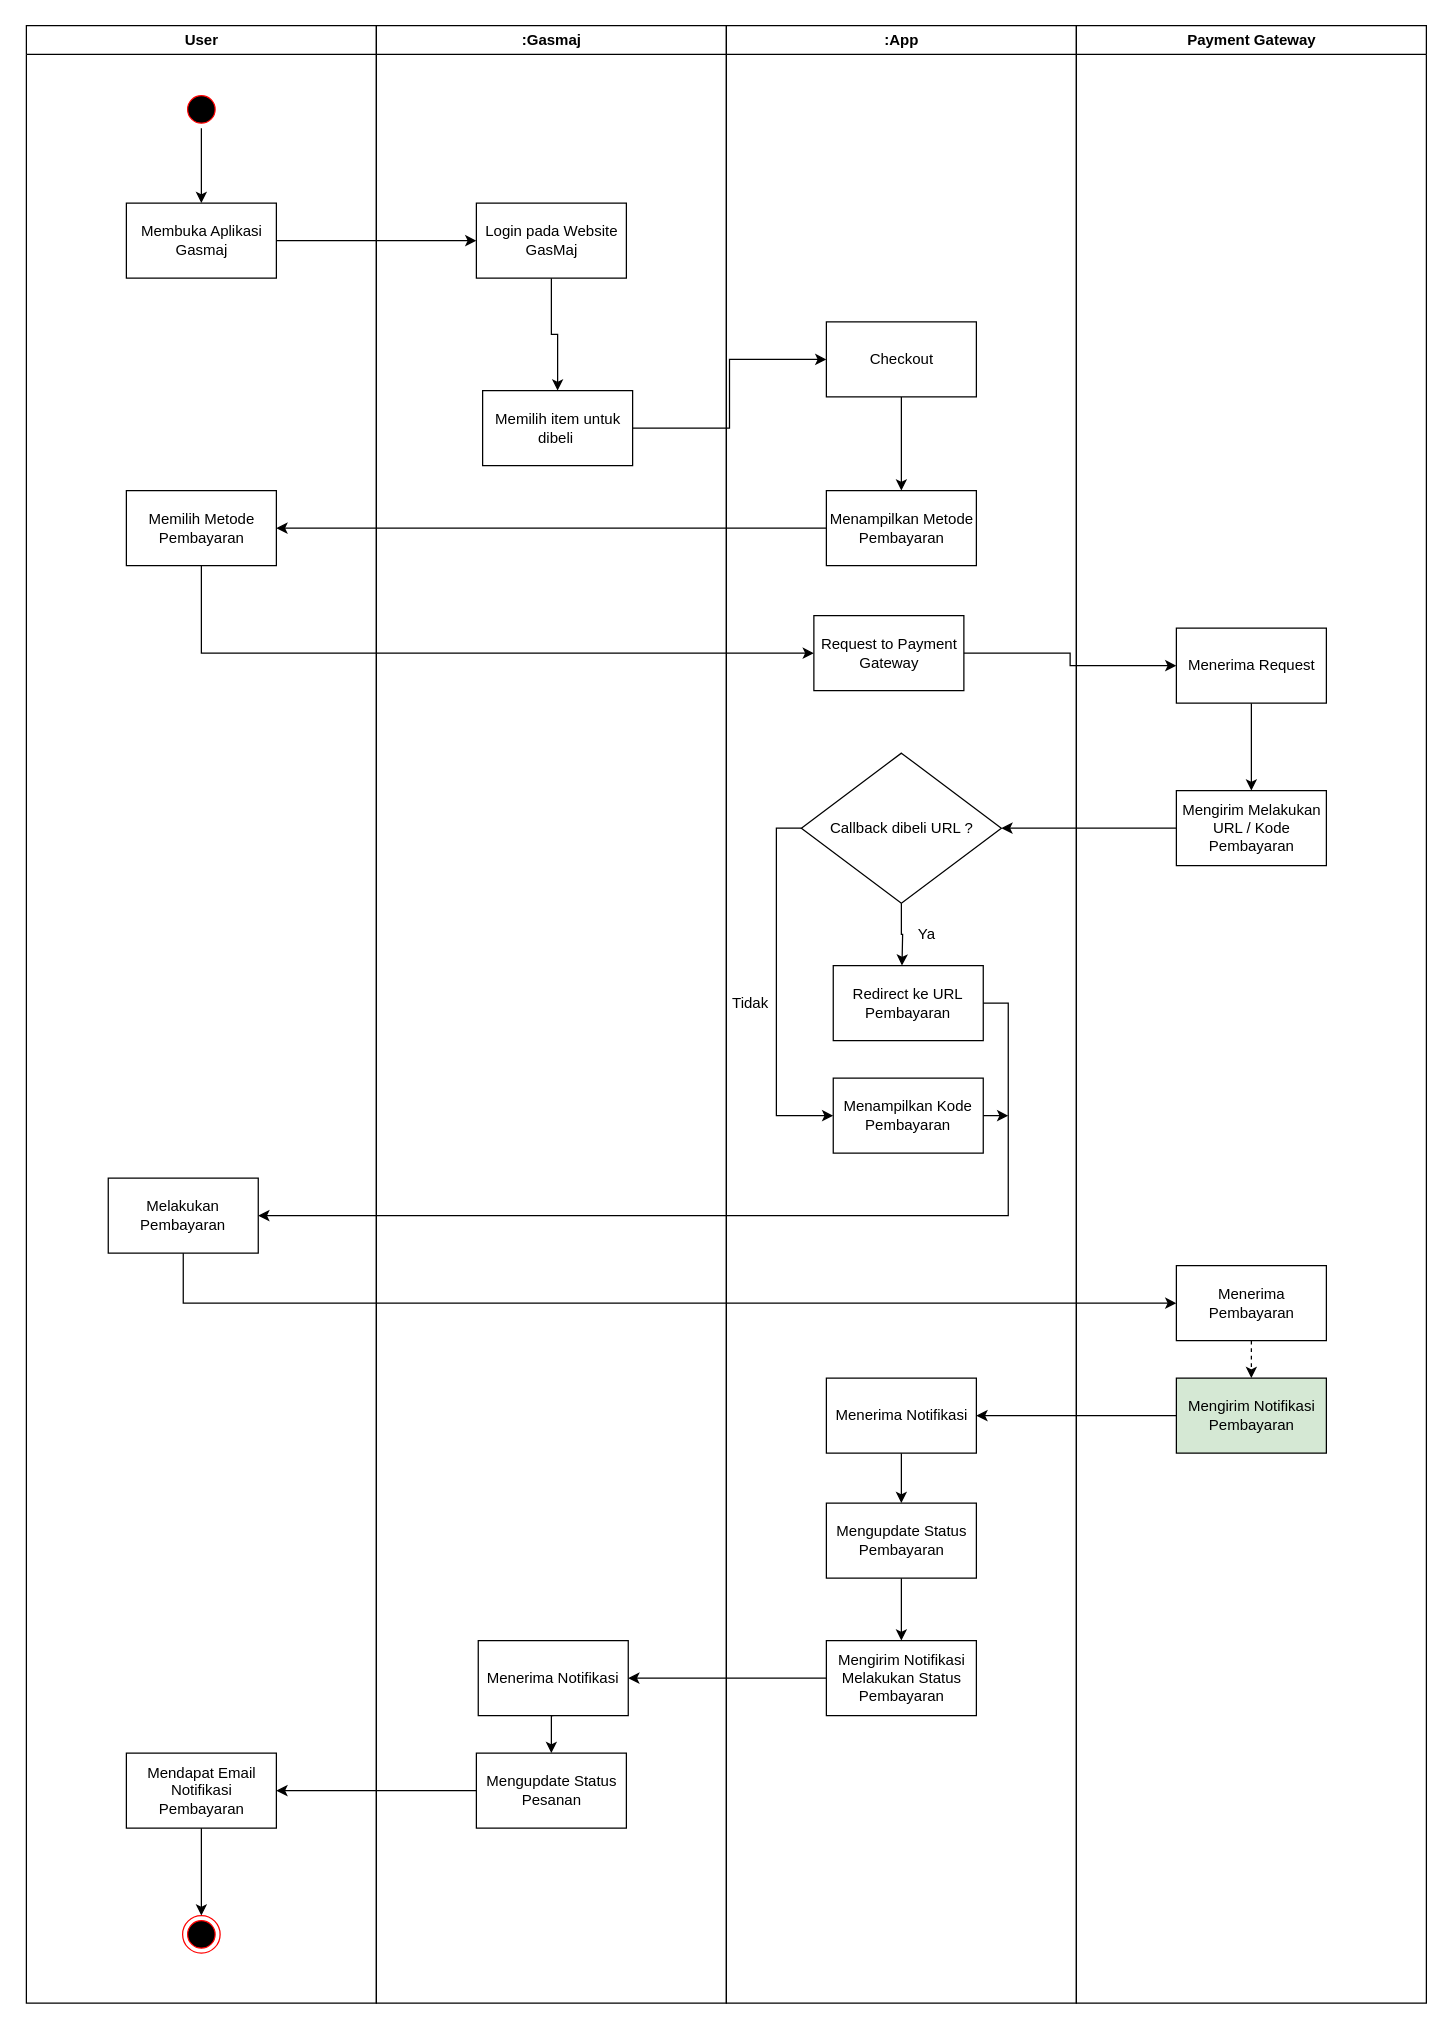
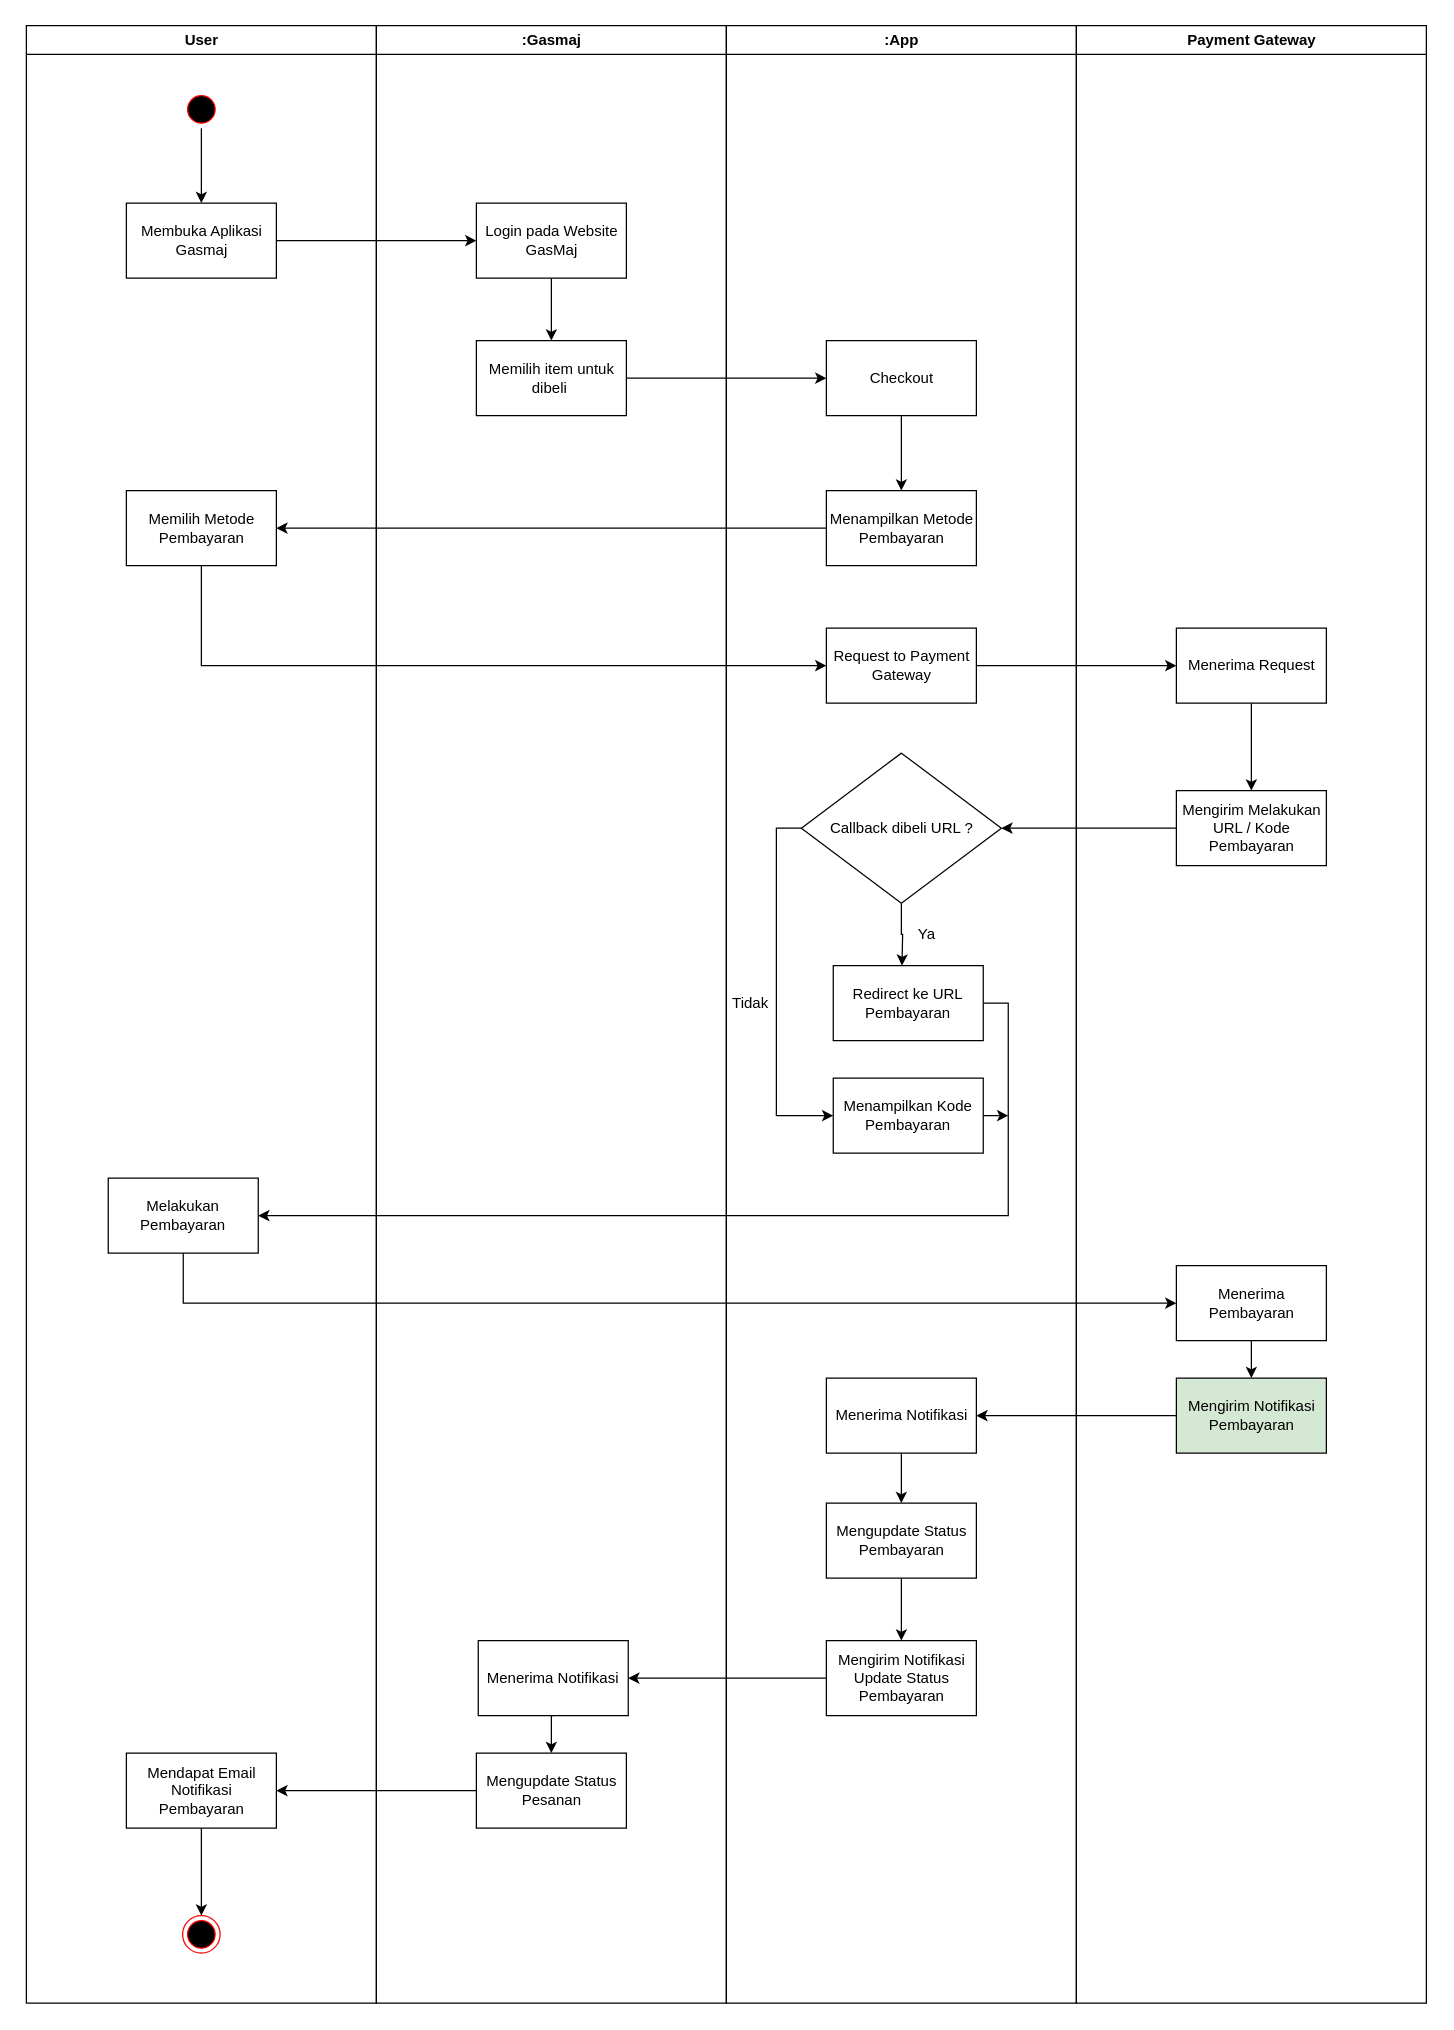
- <mxCell id="19" value="Checkout" style="rounded=0;whiteSpace=wrap;html=1;" parent="17" vertex="1"><mxGeometry x="80" y="237" width="120" height="60" as="geometry" /></mxCell>
+ <mxCell id="19" value="Checkout" style="rounded=0;whiteSpace=wrap;html=1;" parent="17" vertex="1"><mxGeometry x="80" y="252" width="120" height="60" as="geometry" /></mxCell>
- <mxCell id="13" value="Memilih item untuk dibeli&amp;nbsp;" style="rounded=0;whiteSpace=wrap;html=1;" parent="10" vertex="1"><mxGeometry x="85" y="292" width="120" height="60" as="geometry" /></mxCell>
+ <mxCell id="13" value="Memilih item untuk dibeli&amp;nbsp;" style="rounded=0;whiteSpace=wrap;html=1;" parent="10" vertex="1"><mxGeometry x="80" y="252" width="120" height="60" as="geometry" /></mxCell>
- <mxCell id="21" value="Request to Payment Gateway" style="rounded=0;whiteSpace=wrap;html=1;" parent="17" vertex="1"><mxGeometry x="70" y="472" width="120" height="60" as="geometry" /></mxCell>
+ <mxCell id="21" value="Request to Payment Gateway" style="rounded=0;whiteSpace=wrap;html=1;" parent="17" vertex="1"><mxGeometry x="80" y="482" width="120" height="60" as="geometry" /></mxCell>
- <mxCell id="38" style="edgeStyle=orthogonalEdgeStyle;rounded=0;orthogonalLoop=1;jettySize=auto;html=1;exitX=0.5;exitY=1;exitDx=0;exitDy=0;entryX=0.5;entryY=0;entryDx=0;entryDy=0;dashed=1;" parent="34" source="39" target="40" edge="1"><mxGeometry relative="1" as="geometry" /></mxCell>
+ <mxCell id="38" style="edgeStyle=orthogonalEdgeStyle;rounded=0;orthogonalLoop=1;jettySize=auto;html=1;exitX=0.5;exitY=1;exitDx=0;exitDy=0;entryX=0.5;entryY=0;entryDx=0;entryDy=0;" parent="34" source="39" target="40" edge="1"><mxGeometry relative="1" as="geometry" /></mxCell>
- <mxCell id="30" value="Mengirim Notifikasi Melakukan Status Pembayaran" style="rounded=0;whiteSpace=wrap;html=1;" parent="17" vertex="1"><mxGeometry x="80" y="1292" width="120" height="60" as="geometry" /></mxCell>
+ <mxCell id="30" value="Mengirim Notifikasi Update Status Pembayaran" style="rounded=0;whiteSpace=wrap;html=1;" parent="17" vertex="1"><mxGeometry x="80" y="1292" width="120" height="60" as="geometry" /></mxCell>
